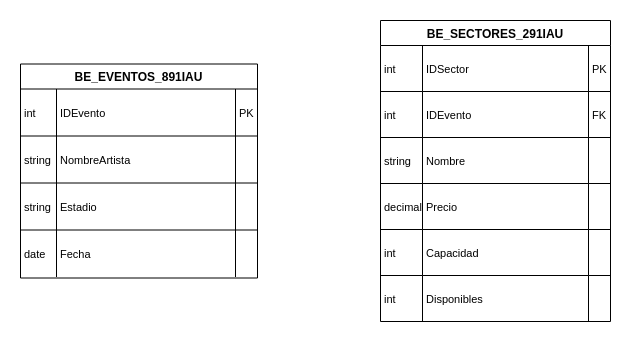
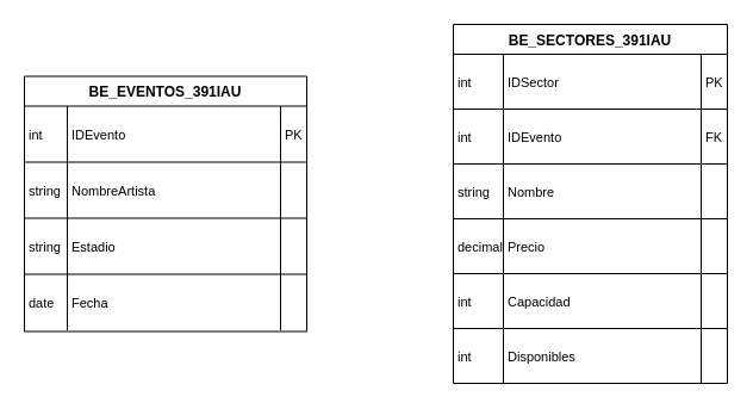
- <mxCell id="19" value="BE_SECTORES_291IAU" style="shape=table;startSize=25;container=1;collapsible=0;childLayout=tableLayout;fixedRows=1;rowLines=1;fontStyle=1;align=center;resizeLast=1;" vertex="1" parent="1"><mxGeometry x="380" y="20" width="230" height="301" as="geometry" /></mxCell>
+ <mxCell id="19" value="BE_SECTORES_391IAU" style="shape=table;startSize=25;container=1;collapsible=0;childLayout=tableLayout;fixedRows=1;rowLines=1;fontStyle=1;align=center;resizeLast=1;" vertex="1" parent="1"><mxGeometry x="380" y="20" width="230" height="301" as="geometry" /></mxCell>
- <mxCell id="2" value="BE_EVENTOS_891IAU" style="shape=table;startSize=25;container=1;collapsible=0;childLayout=tableLayout;fixedRows=1;rowLines=1;fontStyle=1;align=center;resizeLast=1;" vertex="1" parent="1"><mxGeometry x="20" y="63.5" width="237" height="214" as="geometry" /></mxCell>
+ <mxCell id="2" value="BE_EVENTOS_391IAU" style="shape=table;startSize=25;container=1;collapsible=0;childLayout=tableLayout;fixedRows=1;rowLines=1;fontStyle=1;align=center;resizeLast=1;" vertex="1" parent="1"><mxGeometry x="20" y="63.5" width="237" height="214" as="geometry" /></mxCell>
